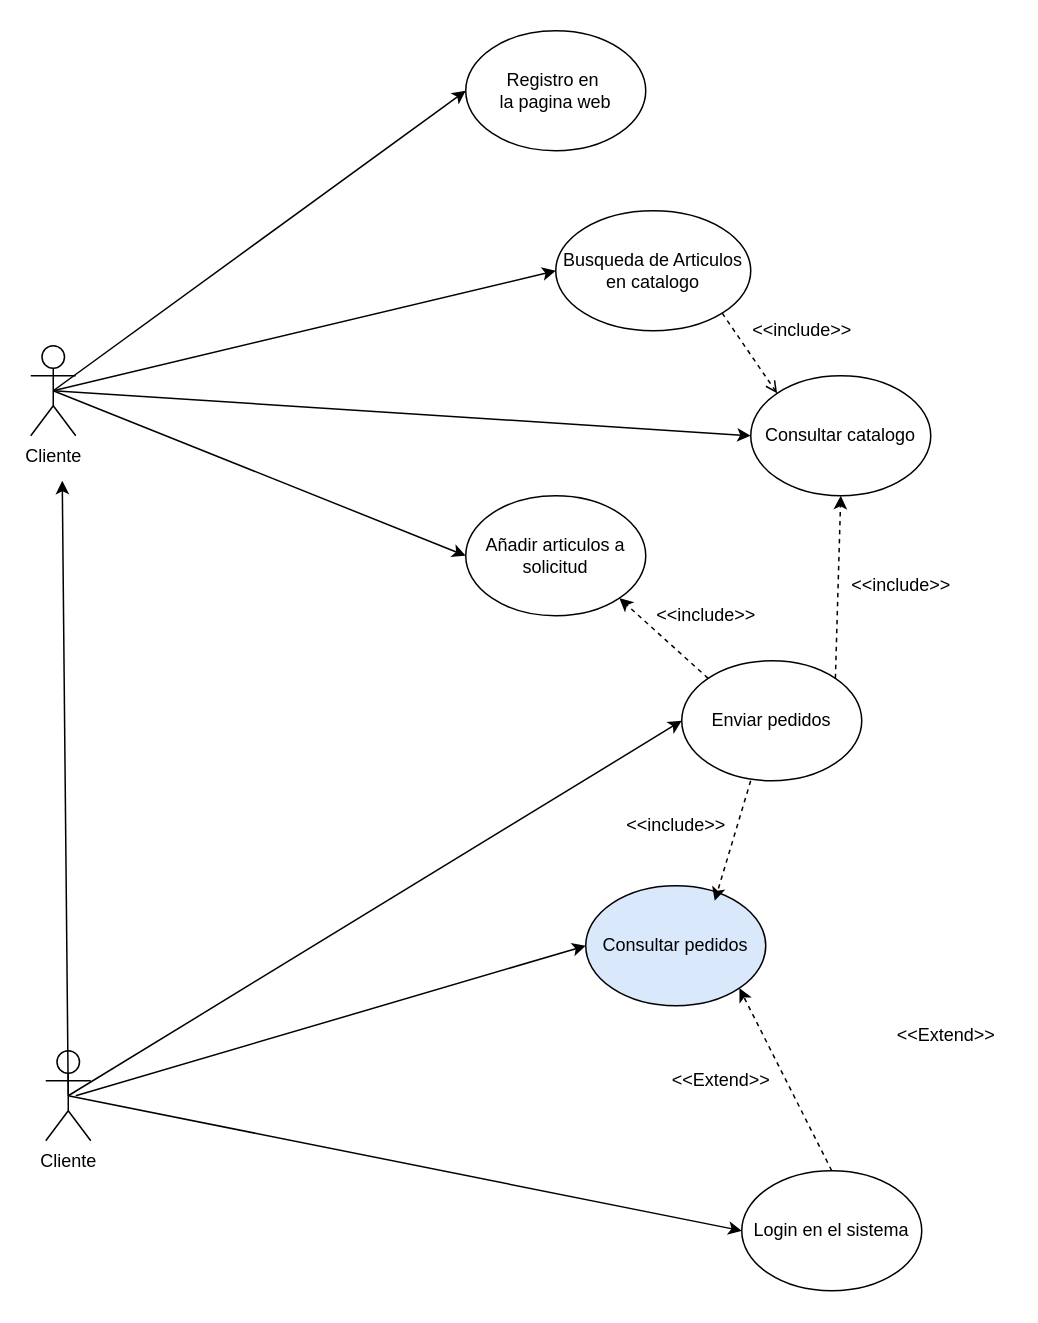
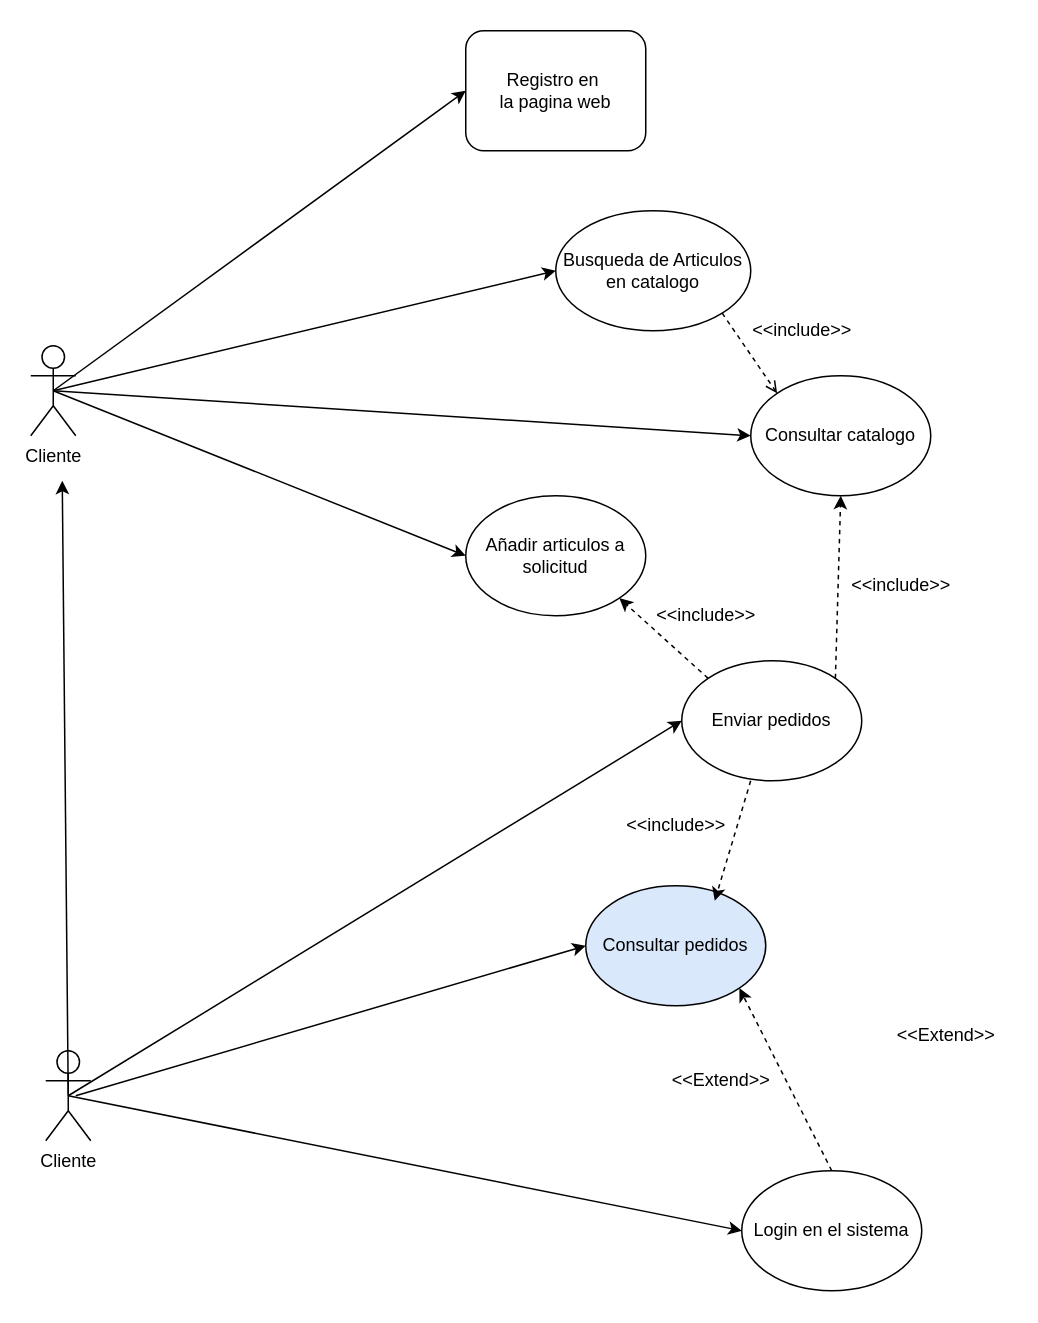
- <mxCell id="3" value="Registro en&amp;nbsp;&lt;br&gt;la pagina web" style="ellipse;whiteSpace=wrap;html=1;" vertex="1" parent="1"><mxGeometry x="310" y="20" width="120" height="80" as="geometry" /></mxCell>
+ <mxCell id="3" value="Registro en&amp;nbsp;&lt;br&gt;la pagina web" style="whiteSpace=wrap;html=1;rounded=1;" vertex="1" parent="1"><mxGeometry x="310" y="20" width="120" height="80" as="geometry" /></mxCell>
